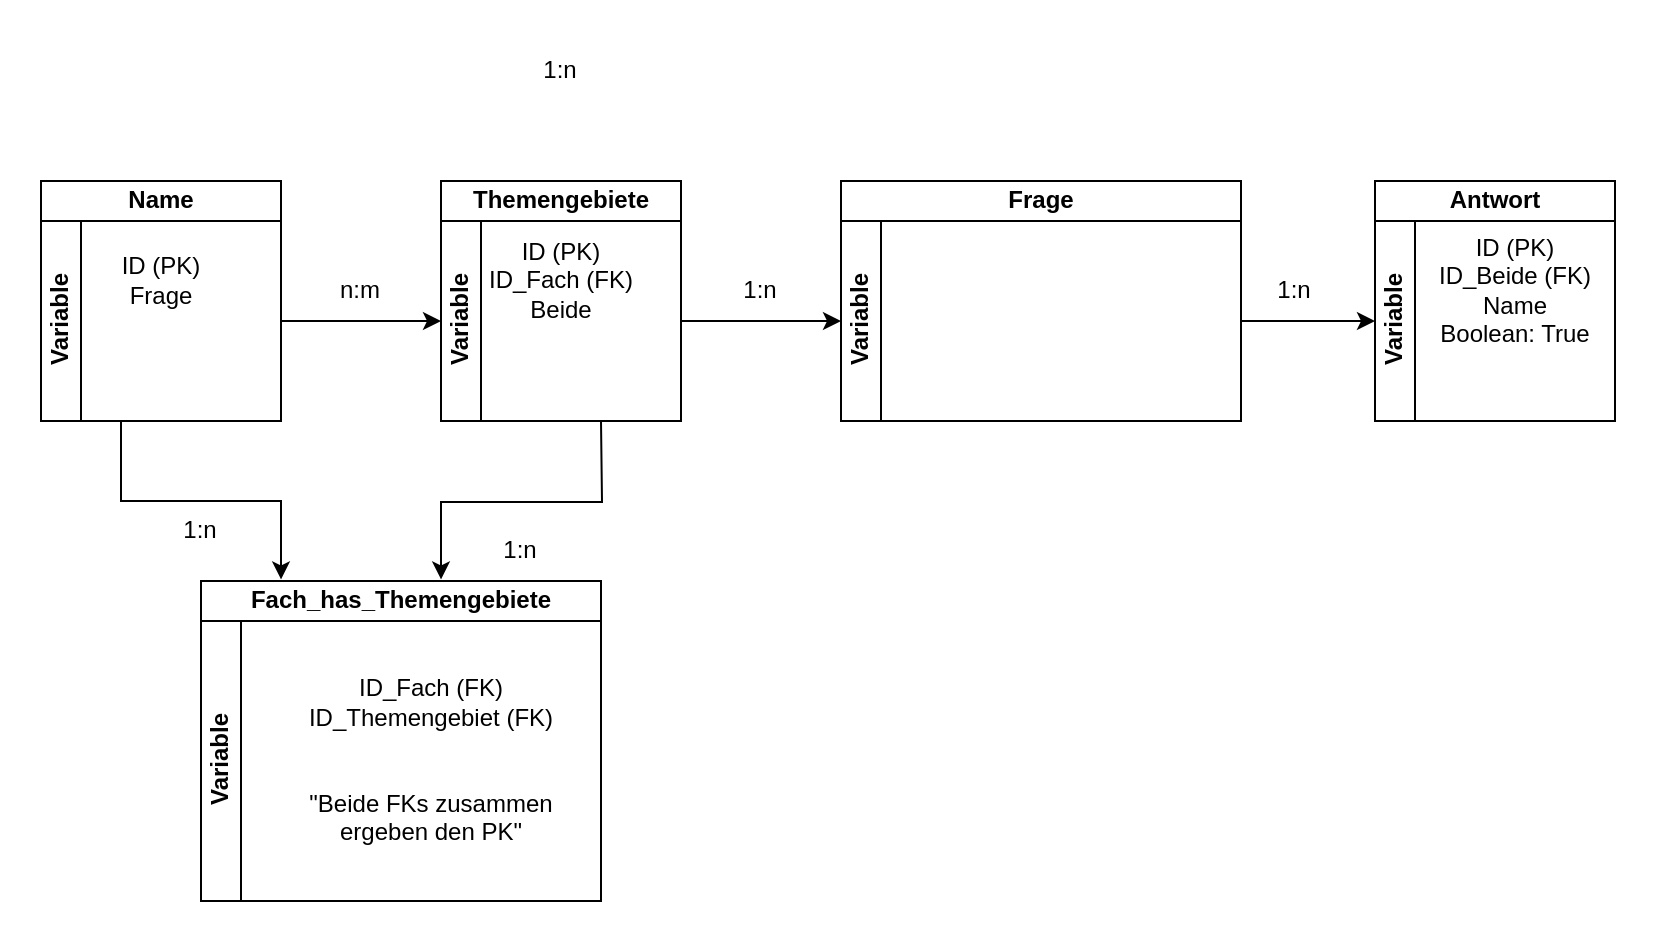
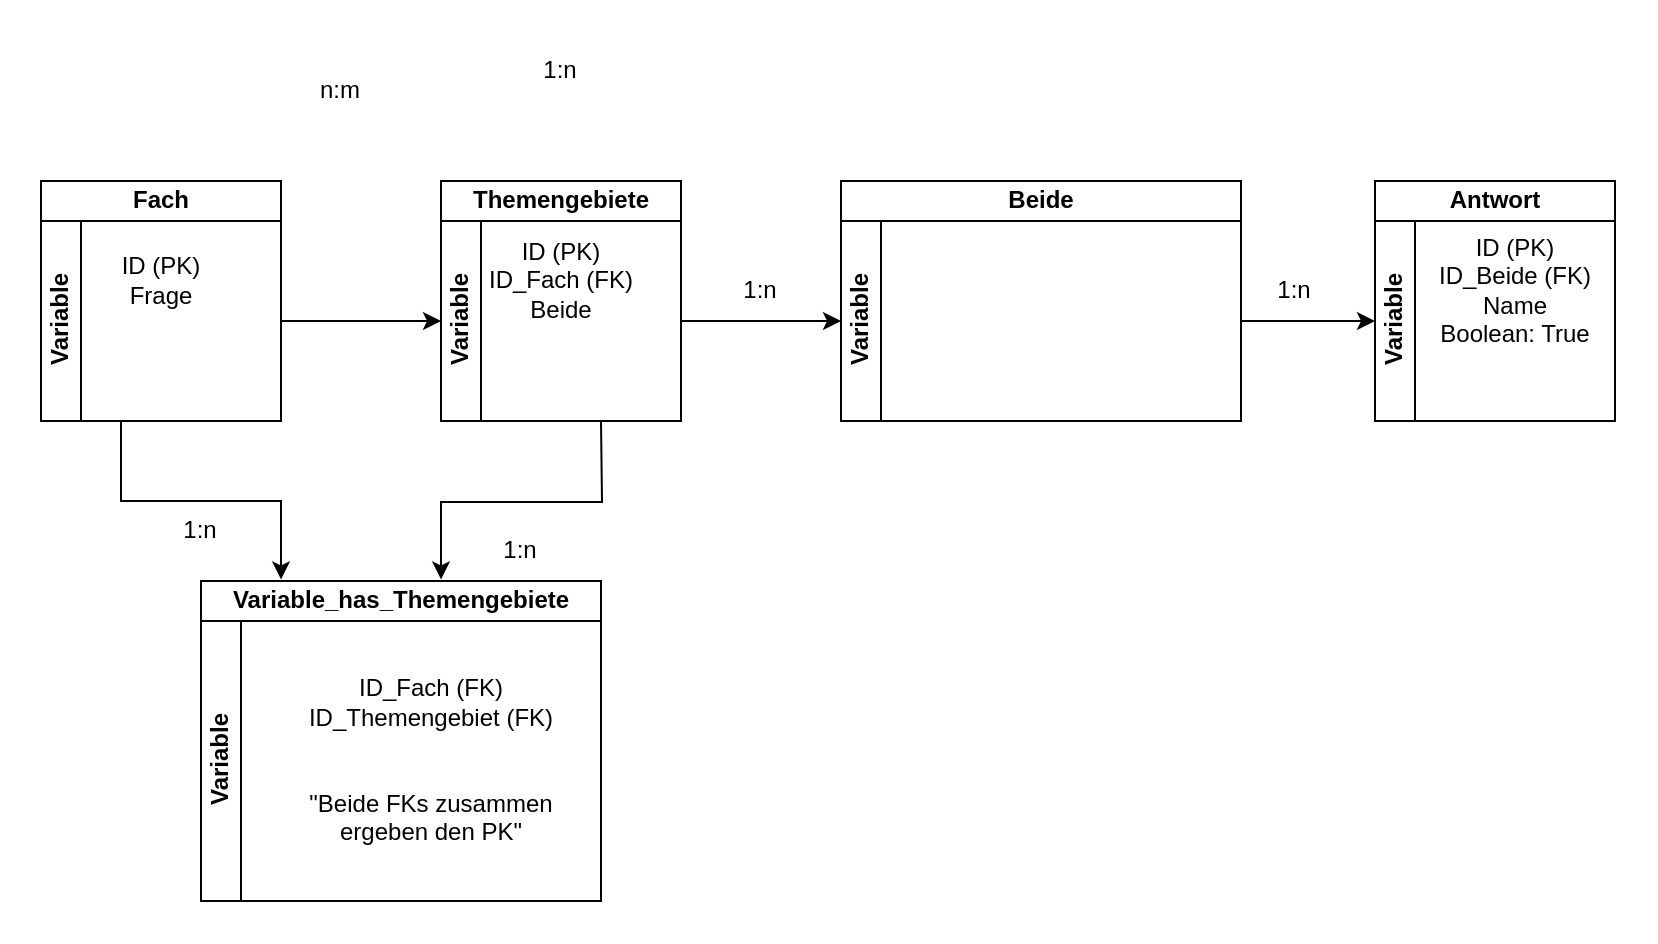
- <mxCell id="2" value="Name" style="swimlane;childLayout=stackLayout;resizeParent=1;resizeParentMax=0;horizontal=1;startSize=20;horizontalStack=0;html=1;" vertex="1" parent="1"><mxGeometry x="20" y="90" width="120" height="120" as="geometry" /></mxCell>
+ <mxCell id="2" value="Fach" style="swimlane;childLayout=stackLayout;resizeParent=1;resizeParentMax=0;horizontal=1;startSize=20;horizontalStack=0;html=1;" vertex="1" parent="1"><mxGeometry x="20" y="90" width="120" height="120" as="geometry" /></mxCell>
- <mxCell id="8" value="Frage" style="swimlane;childLayout=stackLayout;resizeParent=1;resizeParentMax=0;horizontal=1;startSize=20;horizontalStack=0;html=1;" vertex="1" parent="1"><mxGeometry x="420" y="90" width="200" height="120" as="geometry" /></mxCell>
+ <mxCell id="8" value="Beide" style="swimlane;childLayout=stackLayout;resizeParent=1;resizeParentMax=0;horizontal=1;startSize=20;horizontalStack=0;html=1;" vertex="1" parent="1"><mxGeometry x="420" y="90" width="200" height="120" as="geometry" /></mxCell>
- <mxCell id="14" value="n:m" style="text;html=1;strokeColor=none;fillColor=none;align=center;verticalAlign=middle;whiteSpace=wrap;rounded=0;" vertex="1" parent="1"><mxGeometry x="150" y="130" width="60" height="30" as="geometry" /></mxCell>
+ <mxCell id="14" value="n:m" style="text;html=1;strokeColor=none;fillColor=none;align=center;verticalAlign=middle;whiteSpace=wrap;rounded=0;" vertex="1" parent="1"><mxGeometry x="140" y="30" width="60" height="30" as="geometry" /></mxCell>
- <mxCell id="20" value="Fach_has_Themengebiete" style="swimlane;childLayout=stackLayout;resizeParent=1;resizeParentMax=0;horizontal=1;startSize=20;horizontalStack=0;html=1;" vertex="1" parent="1"><mxGeometry x="100" y="290" width="200" height="160" as="geometry" /></mxCell>
+ <mxCell id="20" value="Variable_has_Themengebiete" style="swimlane;childLayout=stackLayout;resizeParent=1;resizeParentMax=0;horizontal=1;startSize=20;horizontalStack=0;html=1;" vertex="1" parent="1"><mxGeometry x="100" y="290" width="200" height="160" as="geometry" /></mxCell>
